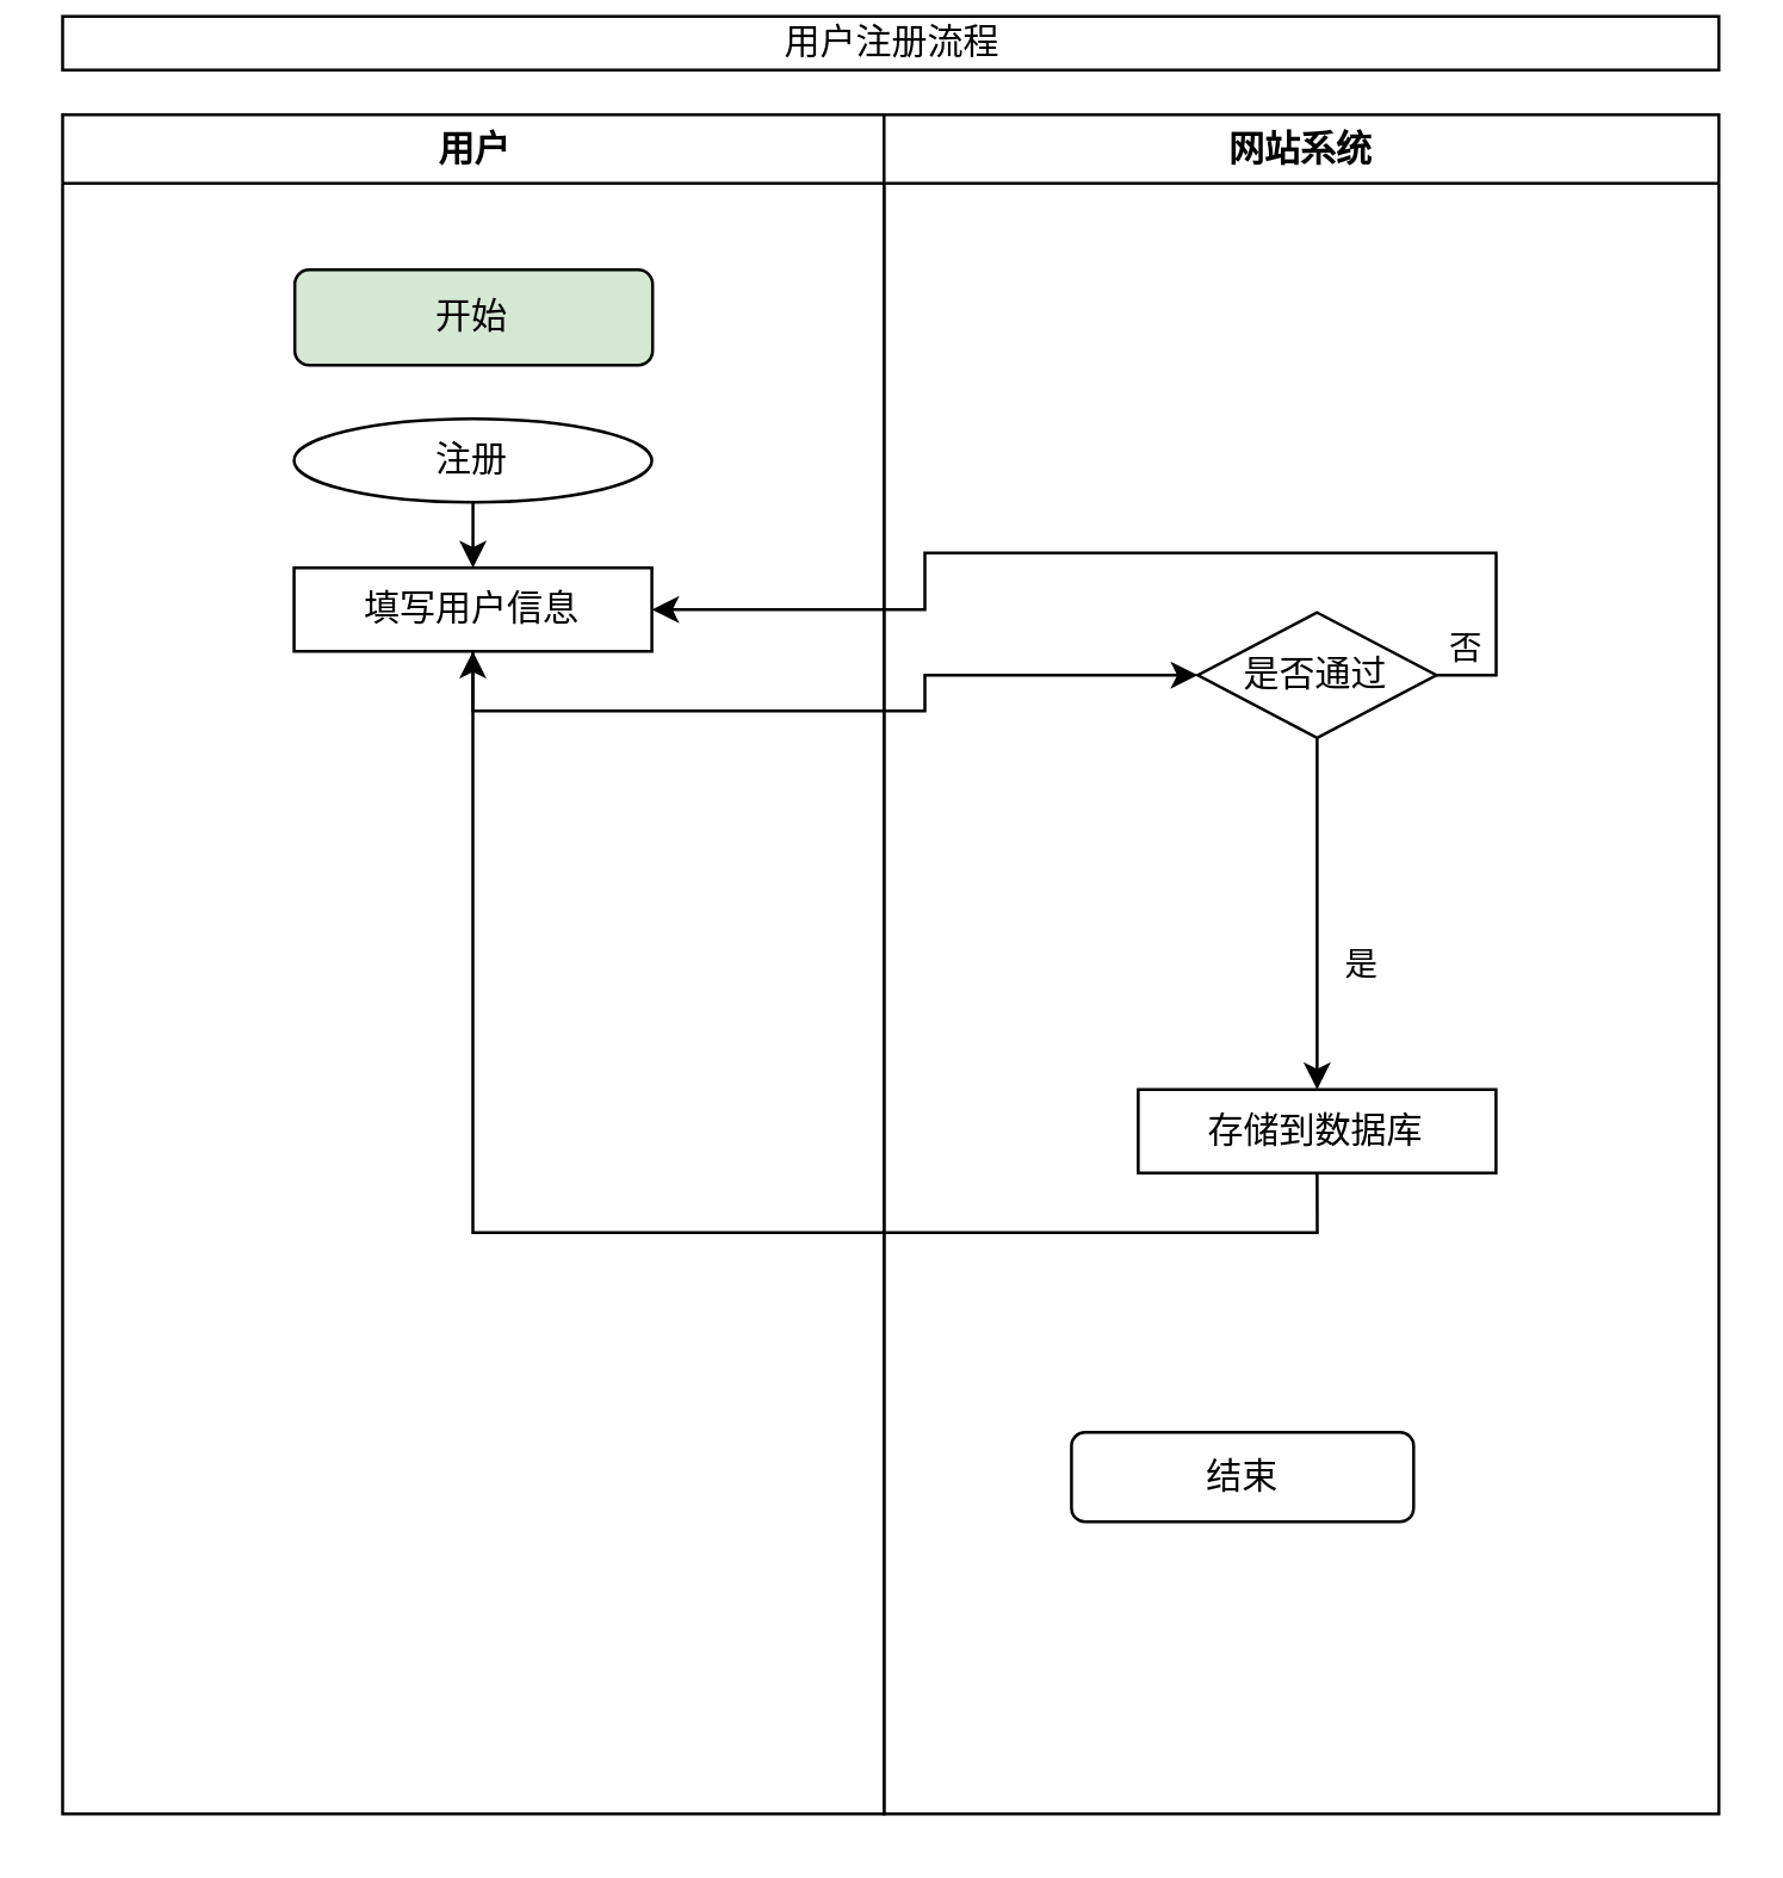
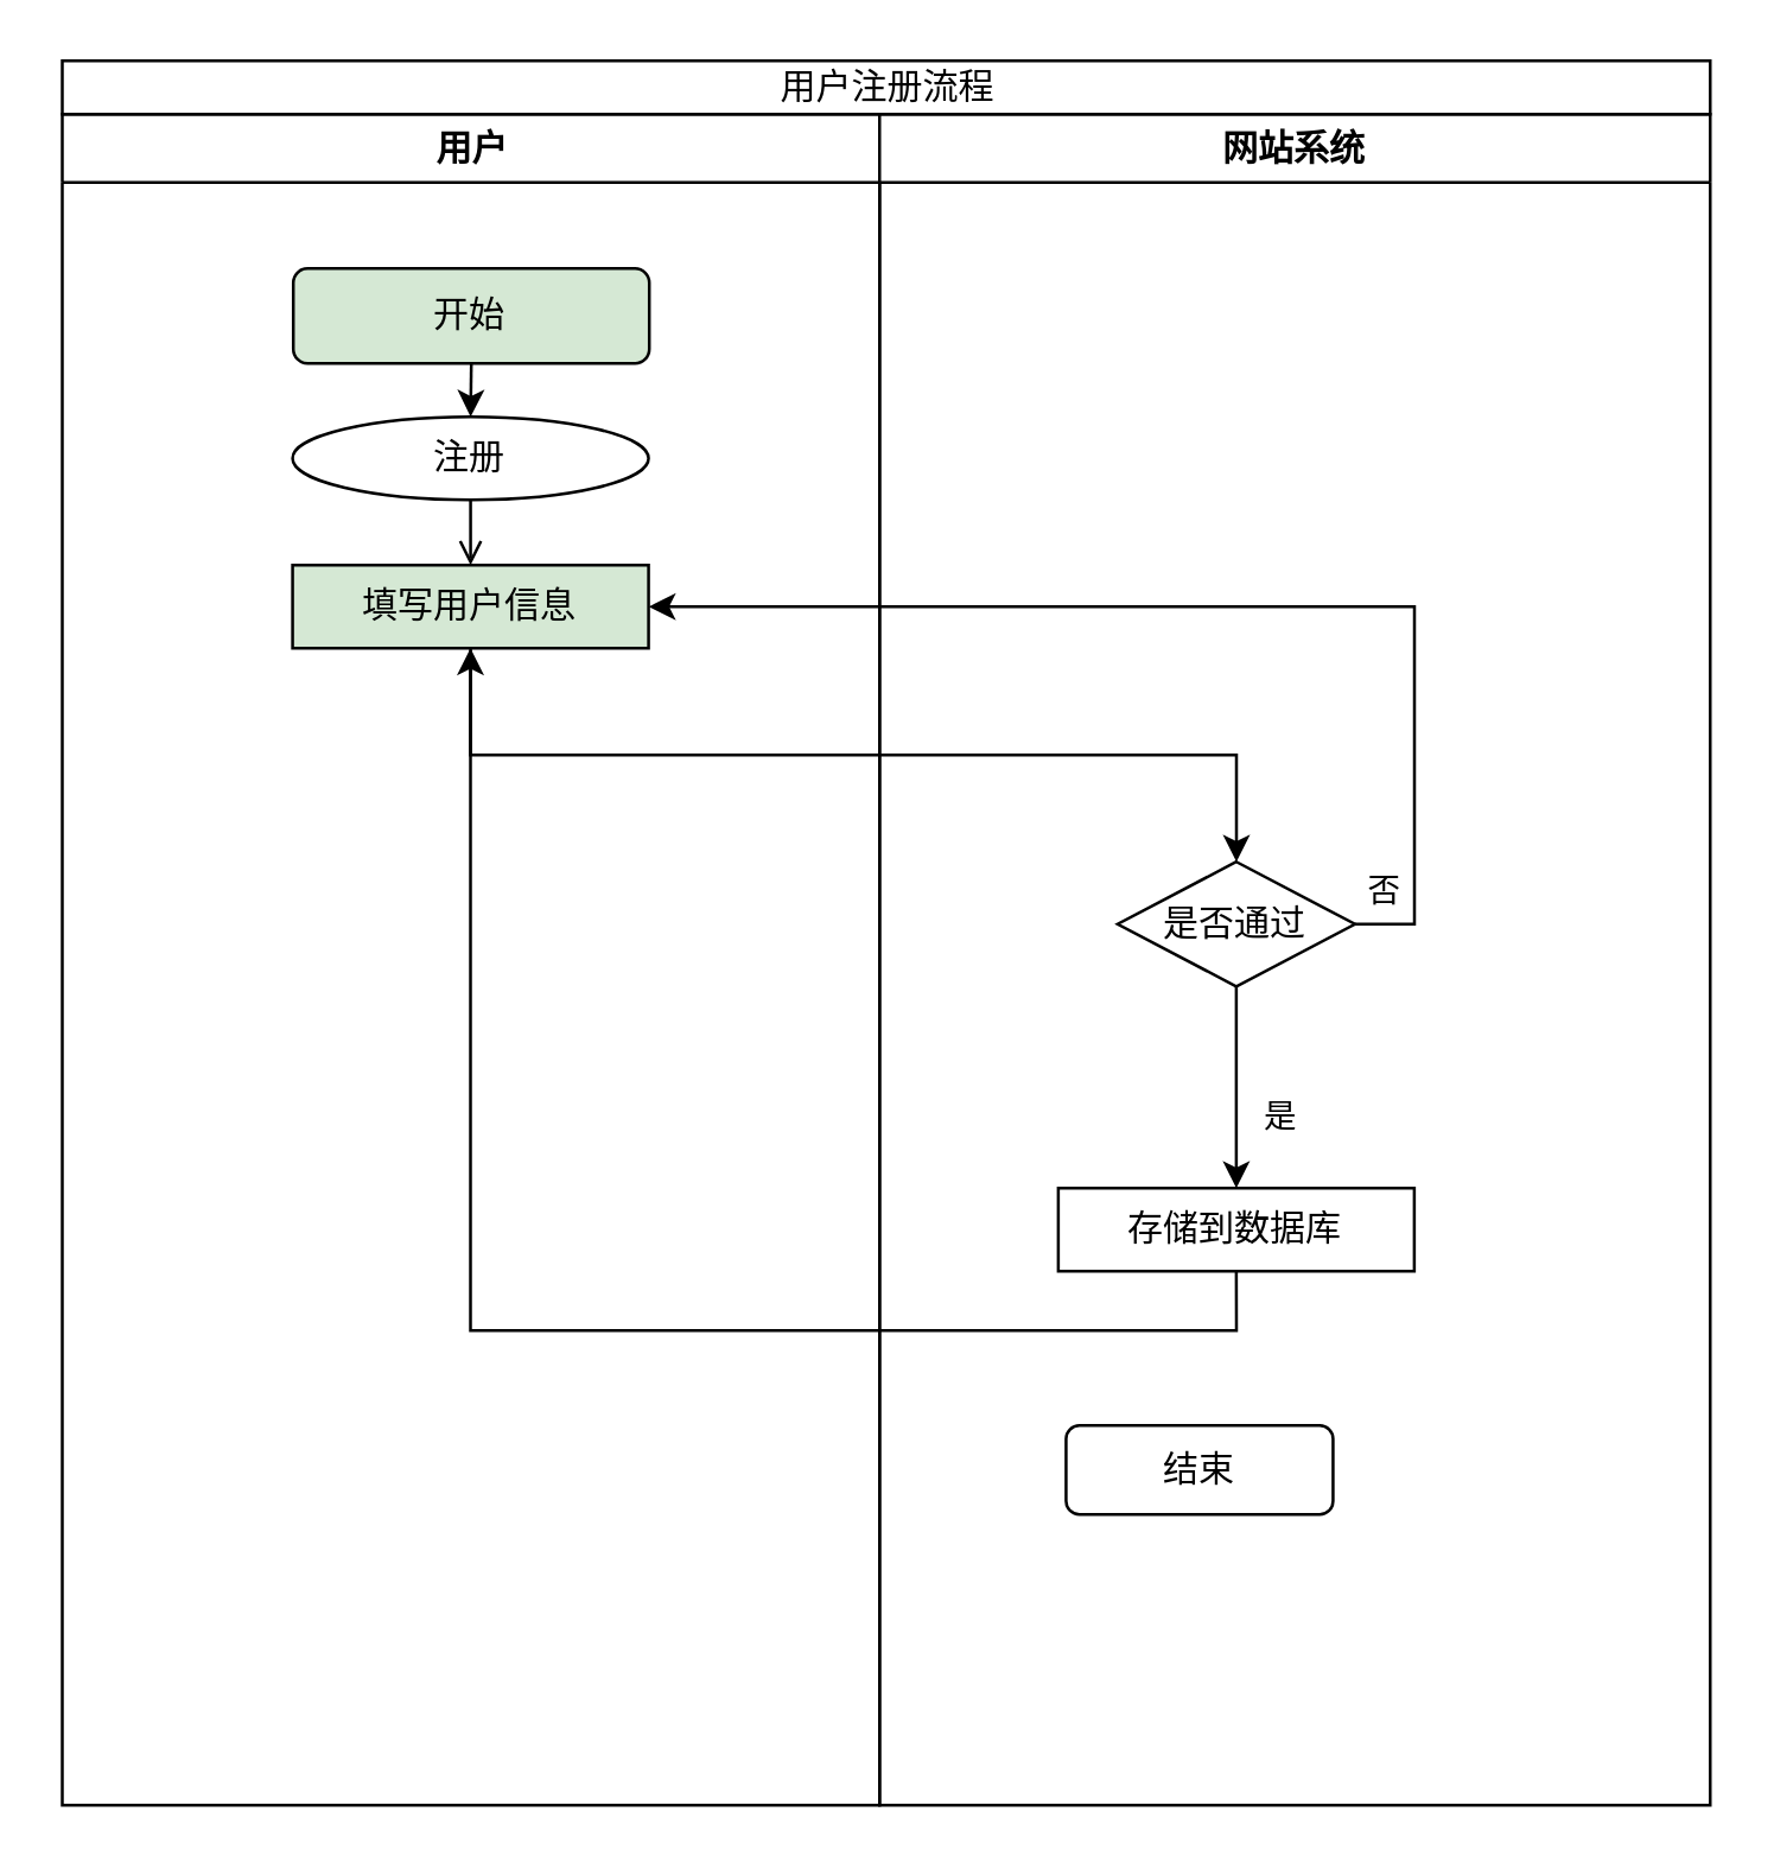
- <mxCell id="14" value="用户注册流程" style="rounded=0;whiteSpace=wrap;html=1;" vertex="1" parent="1"><mxGeometry x="20.5" y="5" width="555.5" height="18" as="geometry" /></mxCell>
+ <mxCell id="14" value="用户注册流程" style="rounded=0;whiteSpace=wrap;html=1;" vertex="1" parent="1"><mxGeometry x="20.5" y="20" width="555.5" height="18" as="geometry" /></mxCell>
+ <mxCell id="3" style="edgeStyle=orthogonalEdgeStyle;rounded=0;orthogonalLoop=1;jettySize=auto;html=1;exitX=0.5;exitY=1;exitDx=0;exitDy=0;entryX=0.5;entryY=0;entryDx=0;entryDy=0;" edge="1" parent="2" source="4" target="6"><mxGeometry relative="1" as="geometry" /></mxCell>
- <mxCell id="5" style="edgeStyle=orthogonalEdgeStyle;rounded=0;orthogonalLoop=1;jettySize=auto;html=1;exitX=0.5;exitY=1;exitDx=0;exitDy=0;entryX=0.5;entryY=0;entryDx=0;entryDy=0;" edge="1" parent="2" source="6" target="7"><mxGeometry relative="1" as="geometry" /></mxCell>
+ <mxCell id="5" style="edgeStyle=orthogonalEdgeStyle;rounded=0;orthogonalLoop=1;jettySize=auto;html=1;exitX=0.5;exitY=1;exitDx=0;exitDy=0;entryX=0.5;entryY=0;entryDx=0;entryDy=0;endArrow=open;" edge="1" parent="2" source="6" target="7"><mxGeometry relative="1" as="geometry" /></mxCell>
- <mxCell id="7" value="填写用户信息" style="rounded=0;whiteSpace=wrap;html=1;" vertex="1" parent="2"><mxGeometry x="77.63" y="152" width="120" height="28" as="geometry" /></mxCell>
+ <mxCell id="7" value="填写用户信息" style="rounded=0;whiteSpace=wrap;html=1;fillColor=#d5e8d4;" vertex="1" parent="2"><mxGeometry x="77.63" y="152" width="120" height="28" as="geometry" /></mxCell>
- <mxCell id="11" value="是否通过" style="rhombus;whiteSpace=wrap;html=1;strokeColor=#000000;" vertex="1" parent="8"><mxGeometry x="105.25" y="167" width="80" height="42" as="geometry" /></mxCell>
+ <mxCell id="11" value="是否通过" style="rhombus;whiteSpace=wrap;html=1;strokeColor=#000000;" vertex="1" parent="8"><mxGeometry x="80.25" y="252" width="80" height="42" as="geometry" /></mxCell>
- <mxCell id="12" value="存储到数据库" style="rounded=0;whiteSpace=wrap;html=1;" vertex="1" parent="8"><mxGeometry x="85.25" y="327" width="120" height="28" as="geometry" /></mxCell>
+ <mxCell id="12" value="存储到数据库" style="rounded=0;whiteSpace=wrap;html=1;" vertex="1" parent="8"><mxGeometry x="60.25" y="362" width="120" height="28" as="geometry" /></mxCell>
- <mxCell id="9" value="结束" style="rounded=1;whiteSpace=wrap;html=1;strokeColor=#000000;" vertex="1" parent="8"><mxGeometry x="62.87" y="442" width="114.75" height="30" as="geometry" /></mxCell>
+ <mxCell id="9" value="结束" style="rounded=1;whiteSpace=wrap;html=1;strokeColor=#000000;" vertex="1" parent="8"><mxGeometry x="62.87" y="442" width="90" height="30" as="geometry" /></mxCell>
